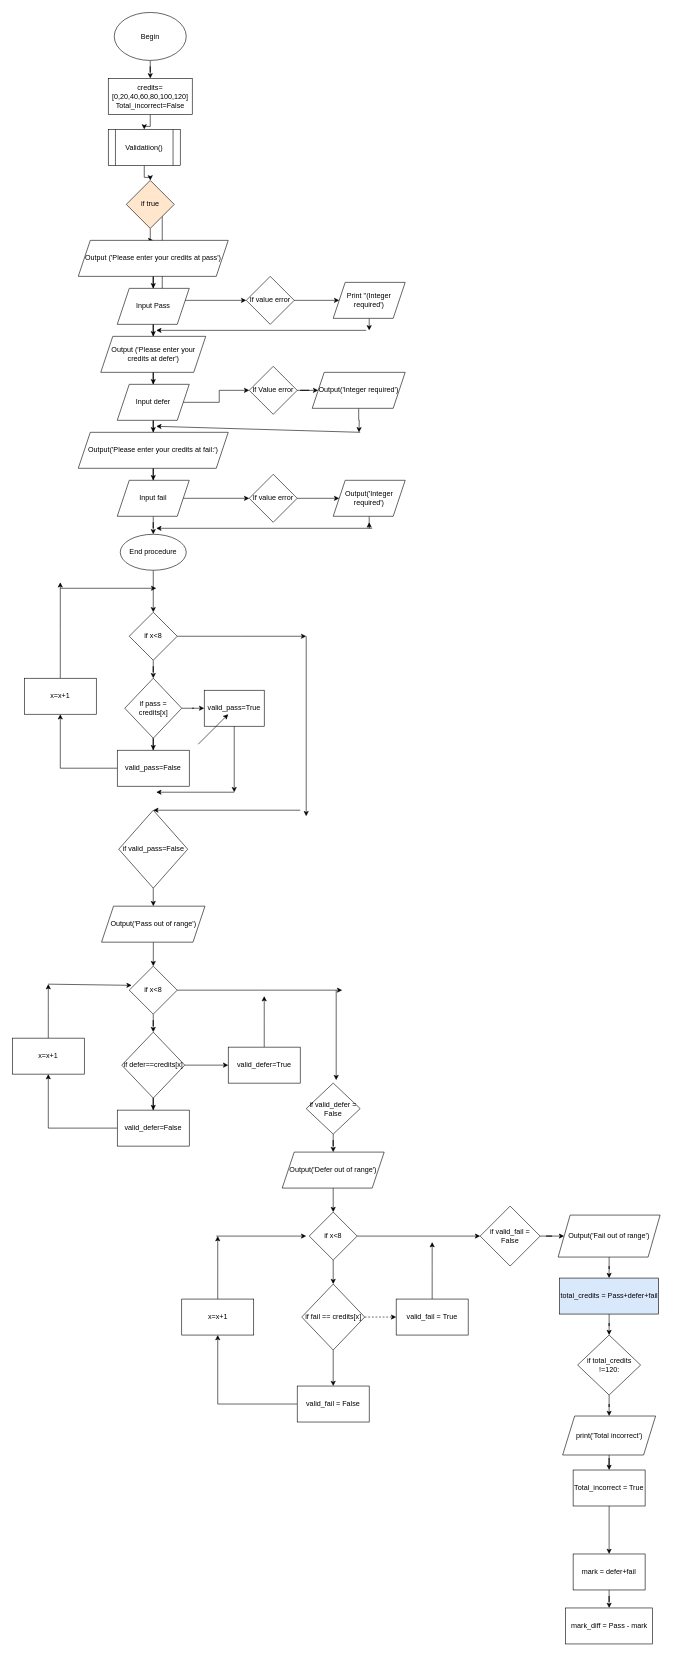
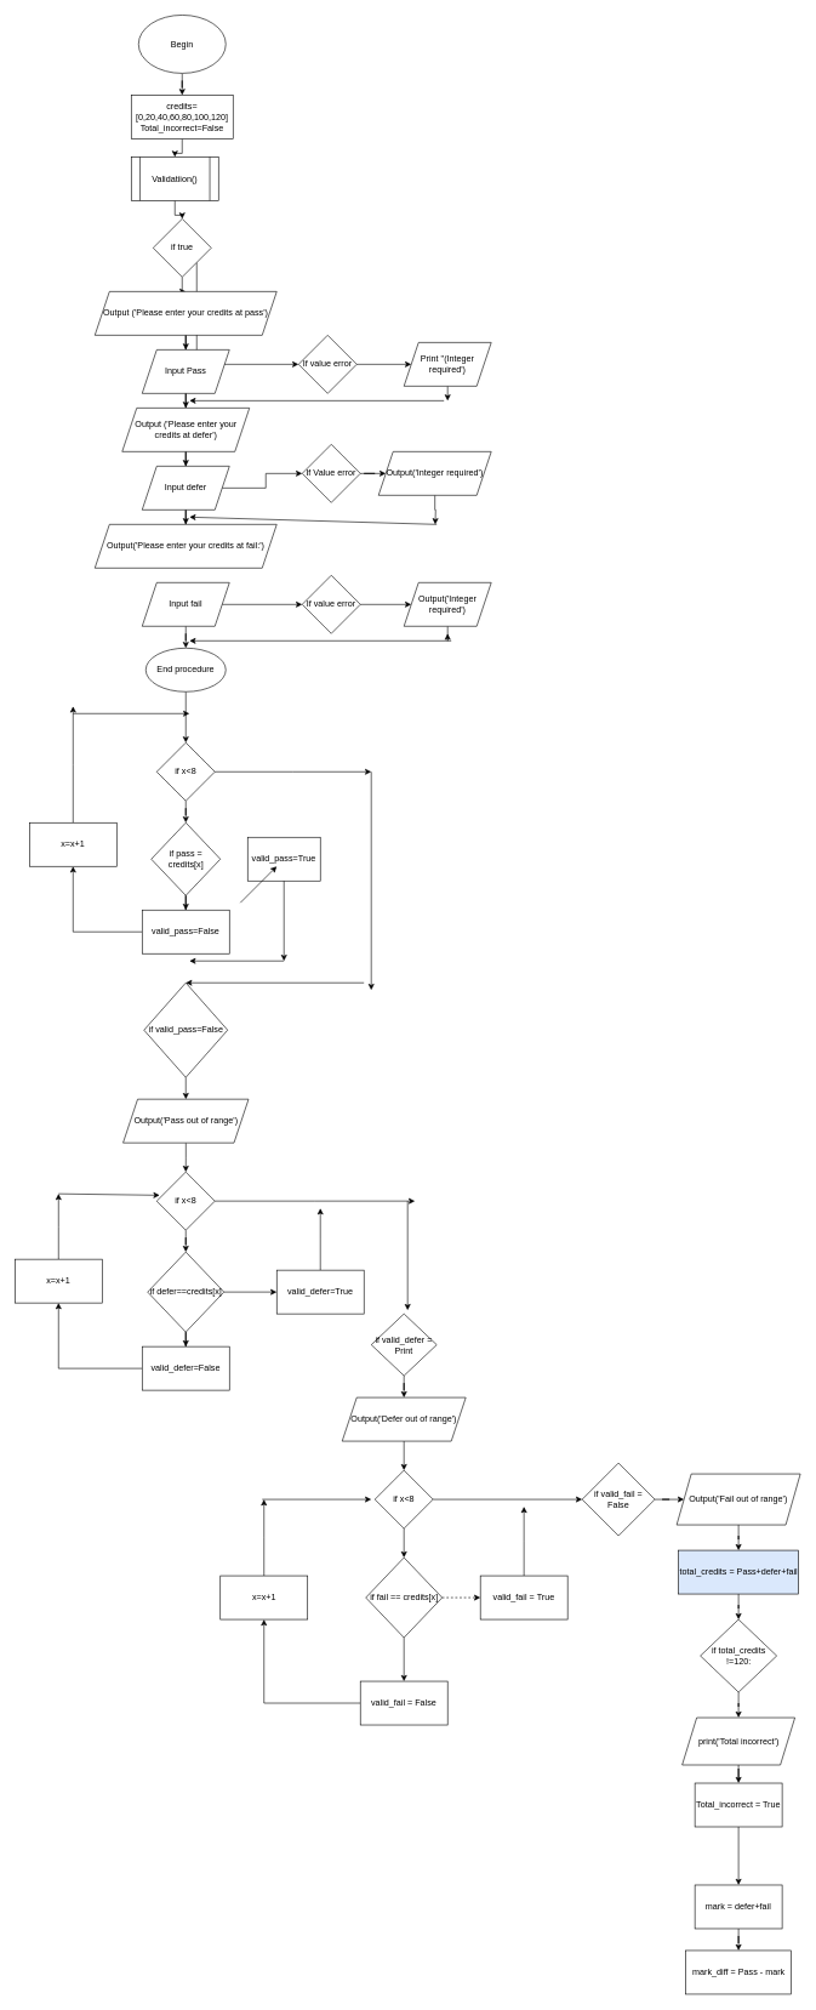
- <mxCell id="11" value="if true" style="rhombus;whiteSpace=wrap;html=1;fillColor=#ffe6cc;" parent="1" vertex="1"><mxGeometry x="210" y="300" width="80" height="80" as="geometry" /></mxCell>
+ <mxCell id="11" value="if true" style="rhombus;whiteSpace=wrap;html=1;" parent="1" vertex="1"><mxGeometry x="210" y="300" width="80" height="80" as="geometry" /></mxCell>
- <mxCell id="29" value="" style="edgeStyle=orthogonalEdgeStyle;rounded=0;orthogonalLoop=1;jettySize=auto;html=1;" parent="1" source="30" target="33" edge="1"><mxGeometry relative="1" as="geometry" /></mxCell>
- <mxCell id="45" value="" style="edgeStyle=orthogonalEdgeStyle;rounded=0;orthogonalLoop=1;jettySize=auto;html=1;" parent="1" source="47" target="48" edge="1"><mxGeometry relative="1" as="geometry" /></mxCell>
- <mxCell id="79" value="if valid_defer = False" style="rhombus;whiteSpace=wrap;html=1;" vertex="1" parent="1"><mxGeometry x="510" y="1805" width="90" height="85" as="geometry" /></mxCell>
+ <mxCell id="79" value="if valid_defer = Print" style="rhombus;whiteSpace=wrap;html=1;" vertex="1" parent="1"><mxGeometry x="510" y="1805" width="90" height="85" as="geometry" /></mxCell>
